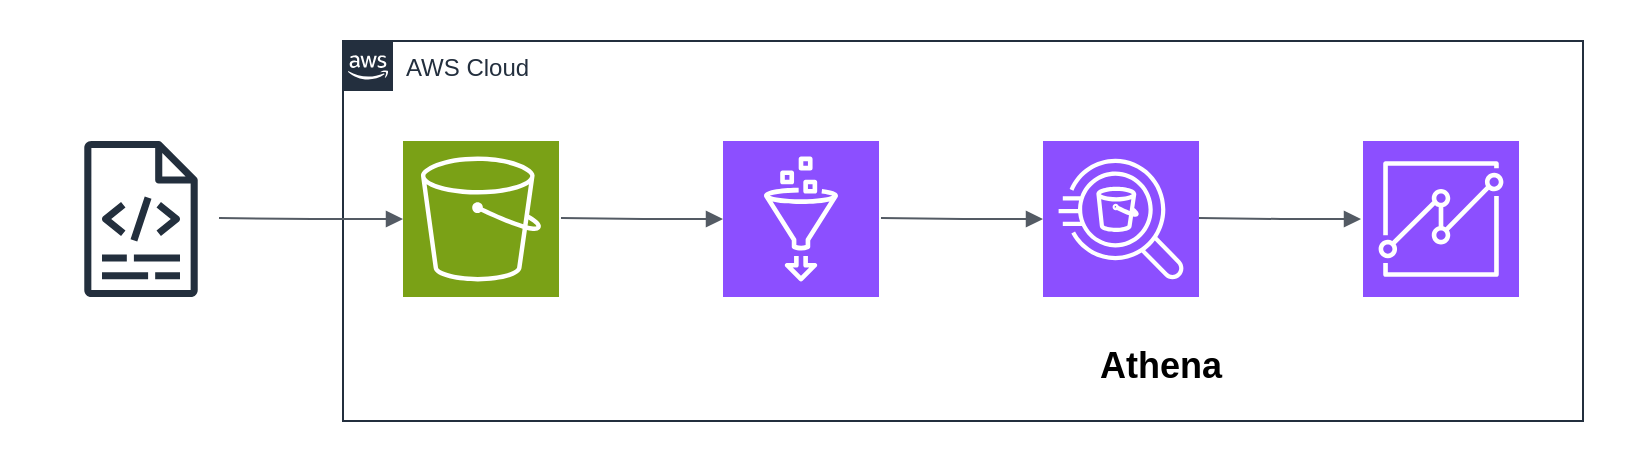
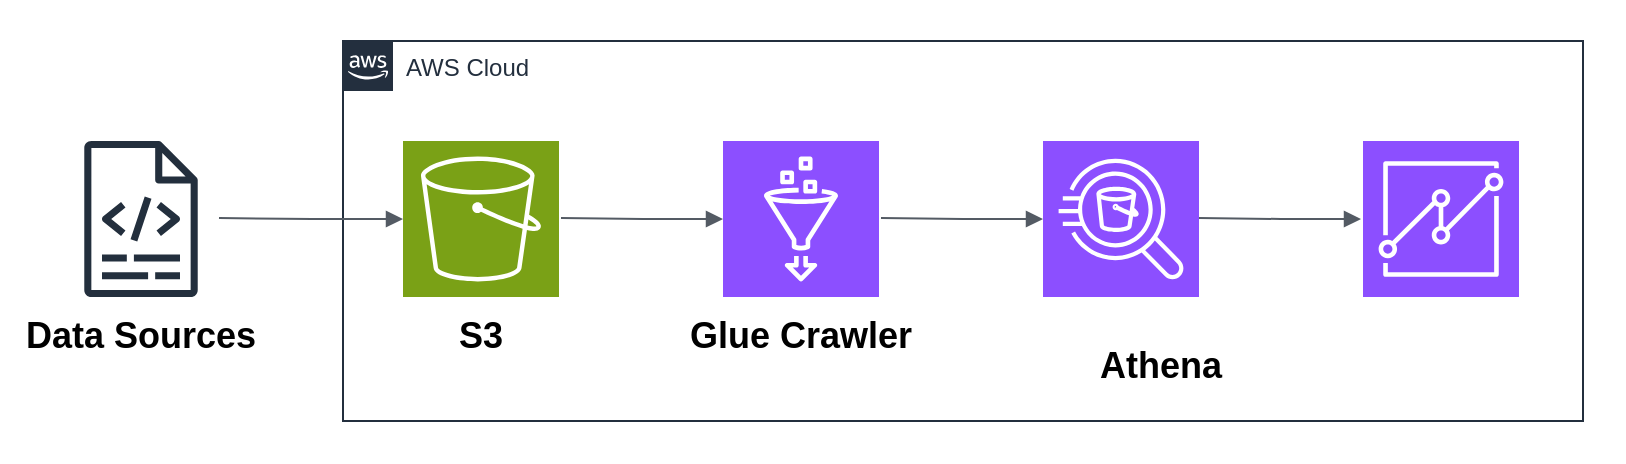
+ <mxCell id="13" value="Data Sources" style="text;strokeColor=none;fillColor=none;html=1;fontSize=18;fontStyle=1;verticalAlign=middle;align=center;" vertex="1" parent="1"><mxGeometry x="20" y="148" width="100" height="40" as="geometry" /></mxCell>
+ <mxCell id="5" value="S3" style="text;strokeColor=none;fillColor=none;html=1;fontSize=18;fontStyle=1;verticalAlign=middle;align=center;" vertex="1" parent="2"><mxGeometry x="19" y="128" width="100" height="40" as="geometry" /></mxCell>
+ <mxCell id="4" value="Glue Crawler" style="text;strokeColor=none;fillColor=none;html=1;fontSize=18;fontStyle=1;verticalAlign=middle;align=center;" vertex="1" parent="2"><mxGeometry x="179" y="128" width="100" height="40" as="geometry" /></mxCell>
